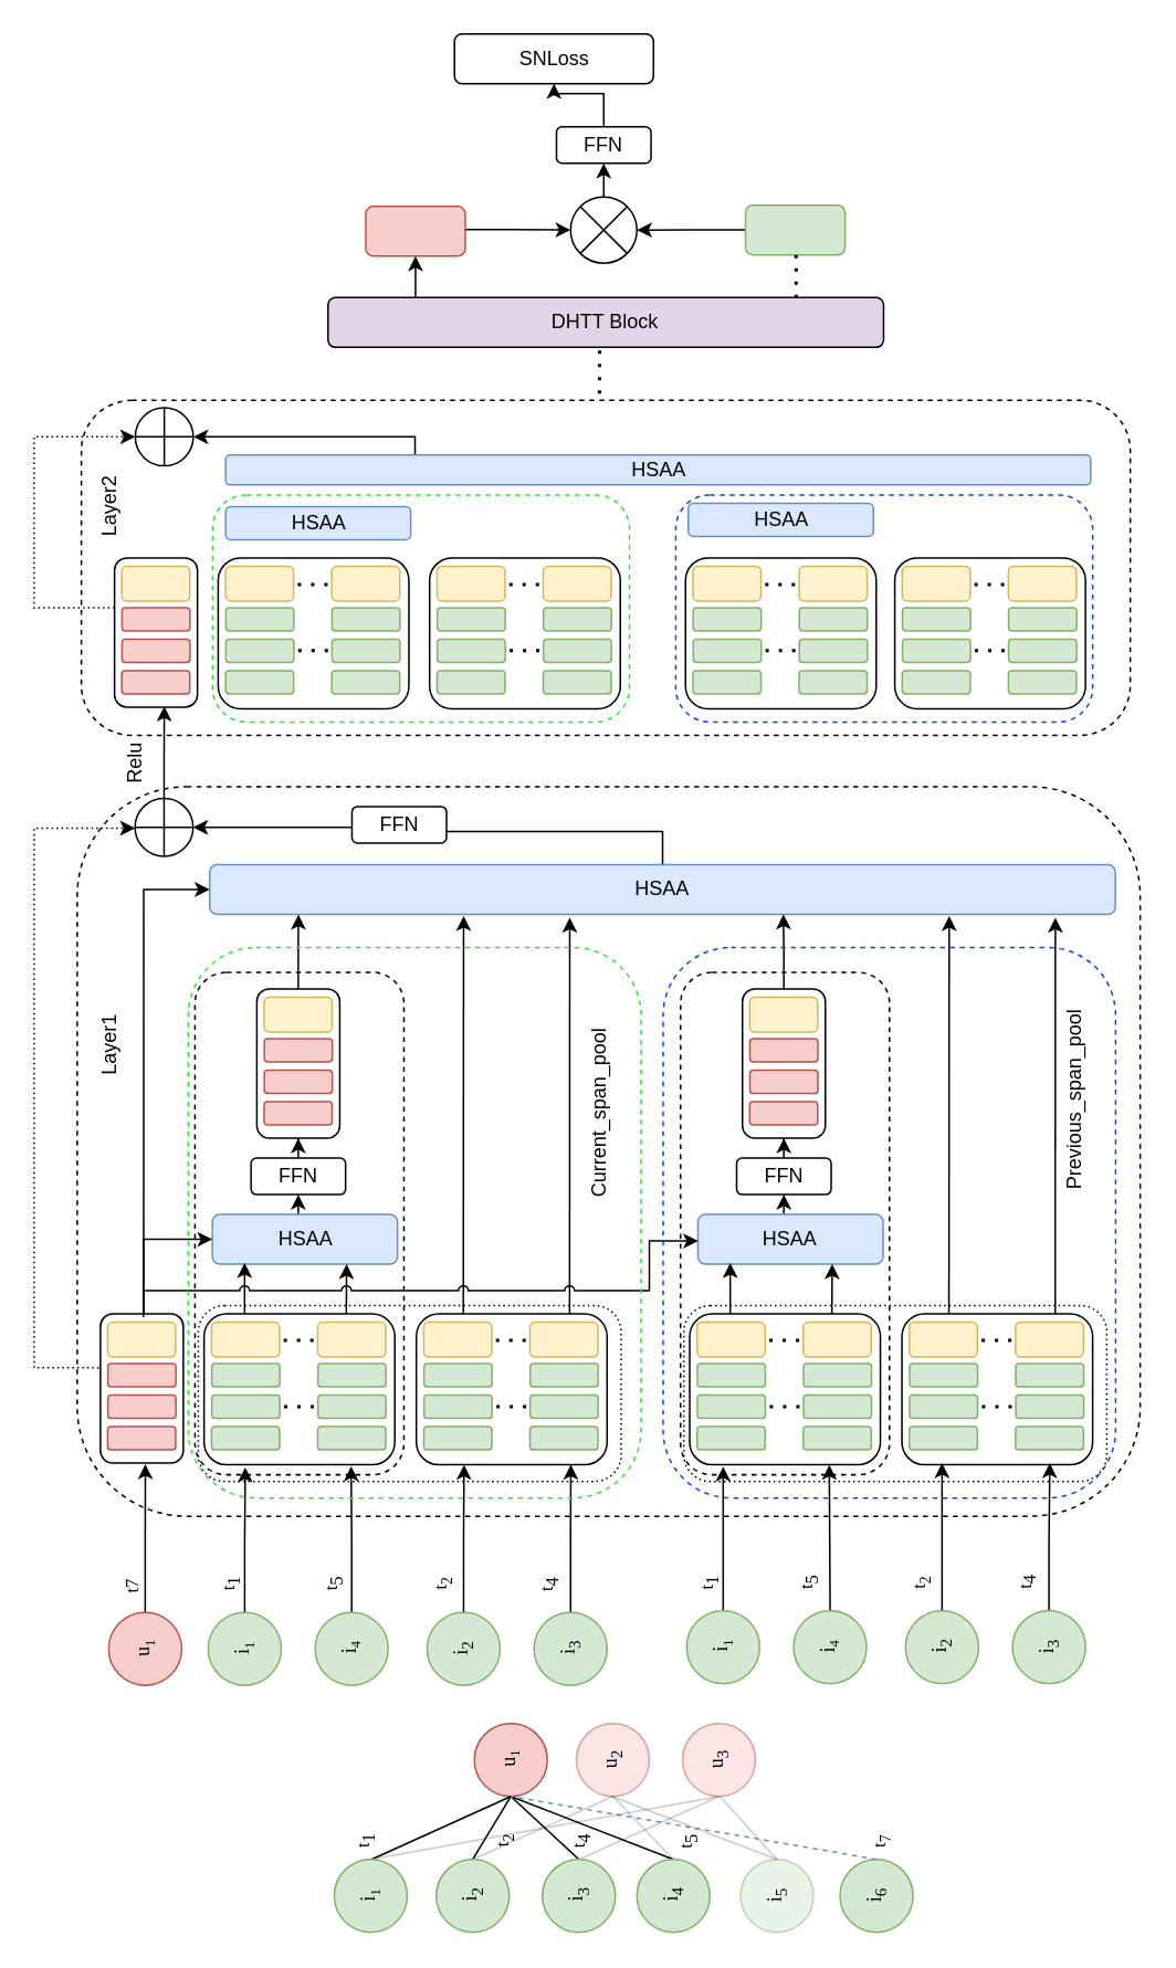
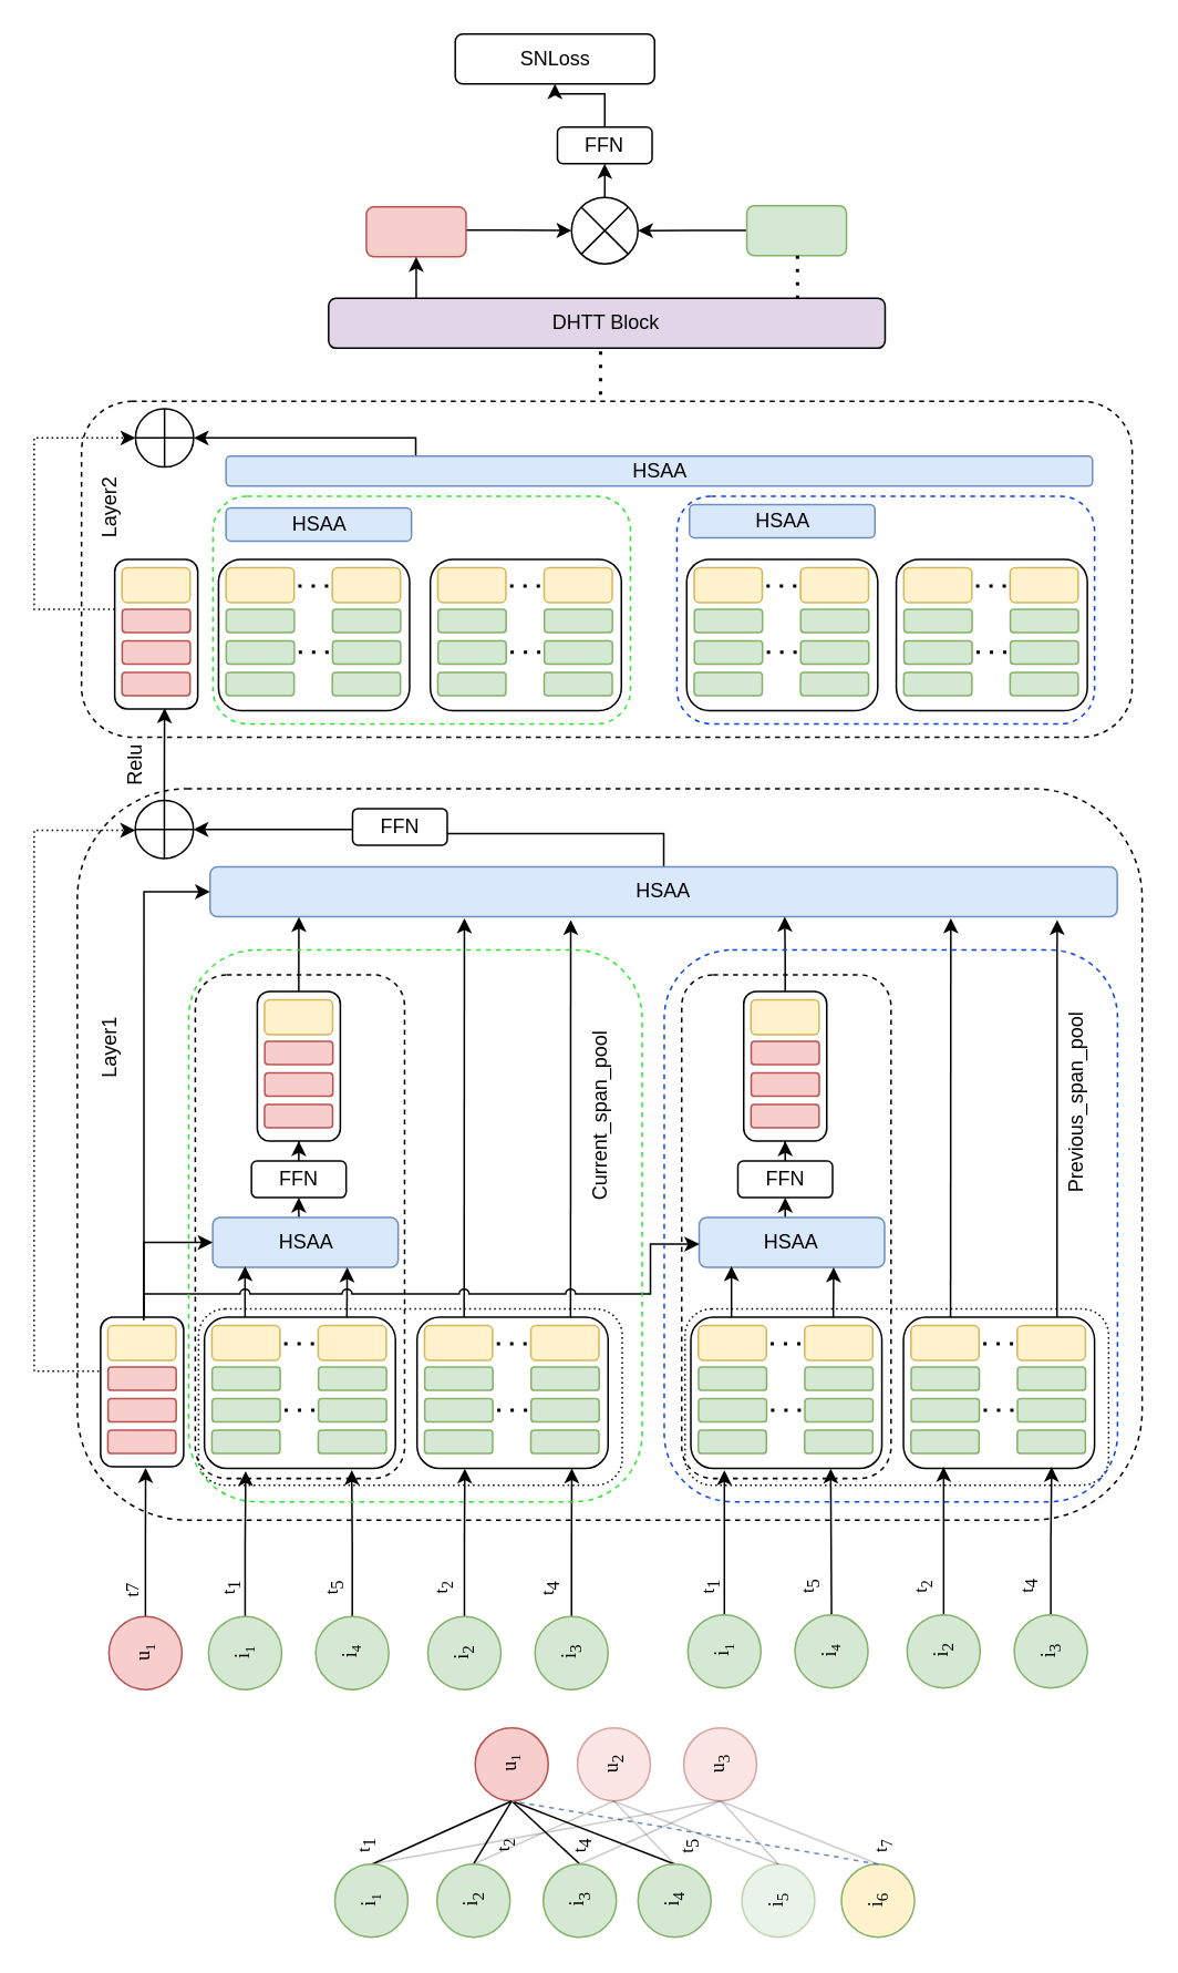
+ <mxCell id="76" value="" style="endArrow=none;html=1;rounded=0;opacity=20;entryX=0;entryY=0.5;entryDx=0;entryDy=0;exitX=1;exitY=0.5;exitDx=0;exitDy=0;" parent="1" source="46" target="45" edge="1"><mxGeometry width="50" height="50" relative="1" as="geometry"><mxPoint x="550" y="1126" as="sourcePoint" /><mxPoint x="450" y="1088" as="targetPoint" /></mxGeometry></mxCell>
- <mxCell id="46" value="i&lt;sub&gt;6&lt;/sub&gt;" style="ellipse;whiteSpace=wrap;html=1;aspect=fixed;fontFamily=Times New Roman;fillColor=#d5e8d4;strokeColor=#82b366;rotation=-90;" parent="1" vertex="1"><mxGeometry x="506" y="1121" width="44" height="44" as="geometry" /></mxCell>
+ <mxCell id="46" value="i&lt;sub&gt;6&lt;/sub&gt;" style="ellipse;whiteSpace=wrap;html=1;aspect=fixed;fontFamily=Times New Roman;fillColor=#fff2cc;strokeColor=#82b366;rotation=-90;" parent="1" vertex="1"><mxGeometry x="506" y="1121" width="44" height="44" as="geometry" /></mxCell>
